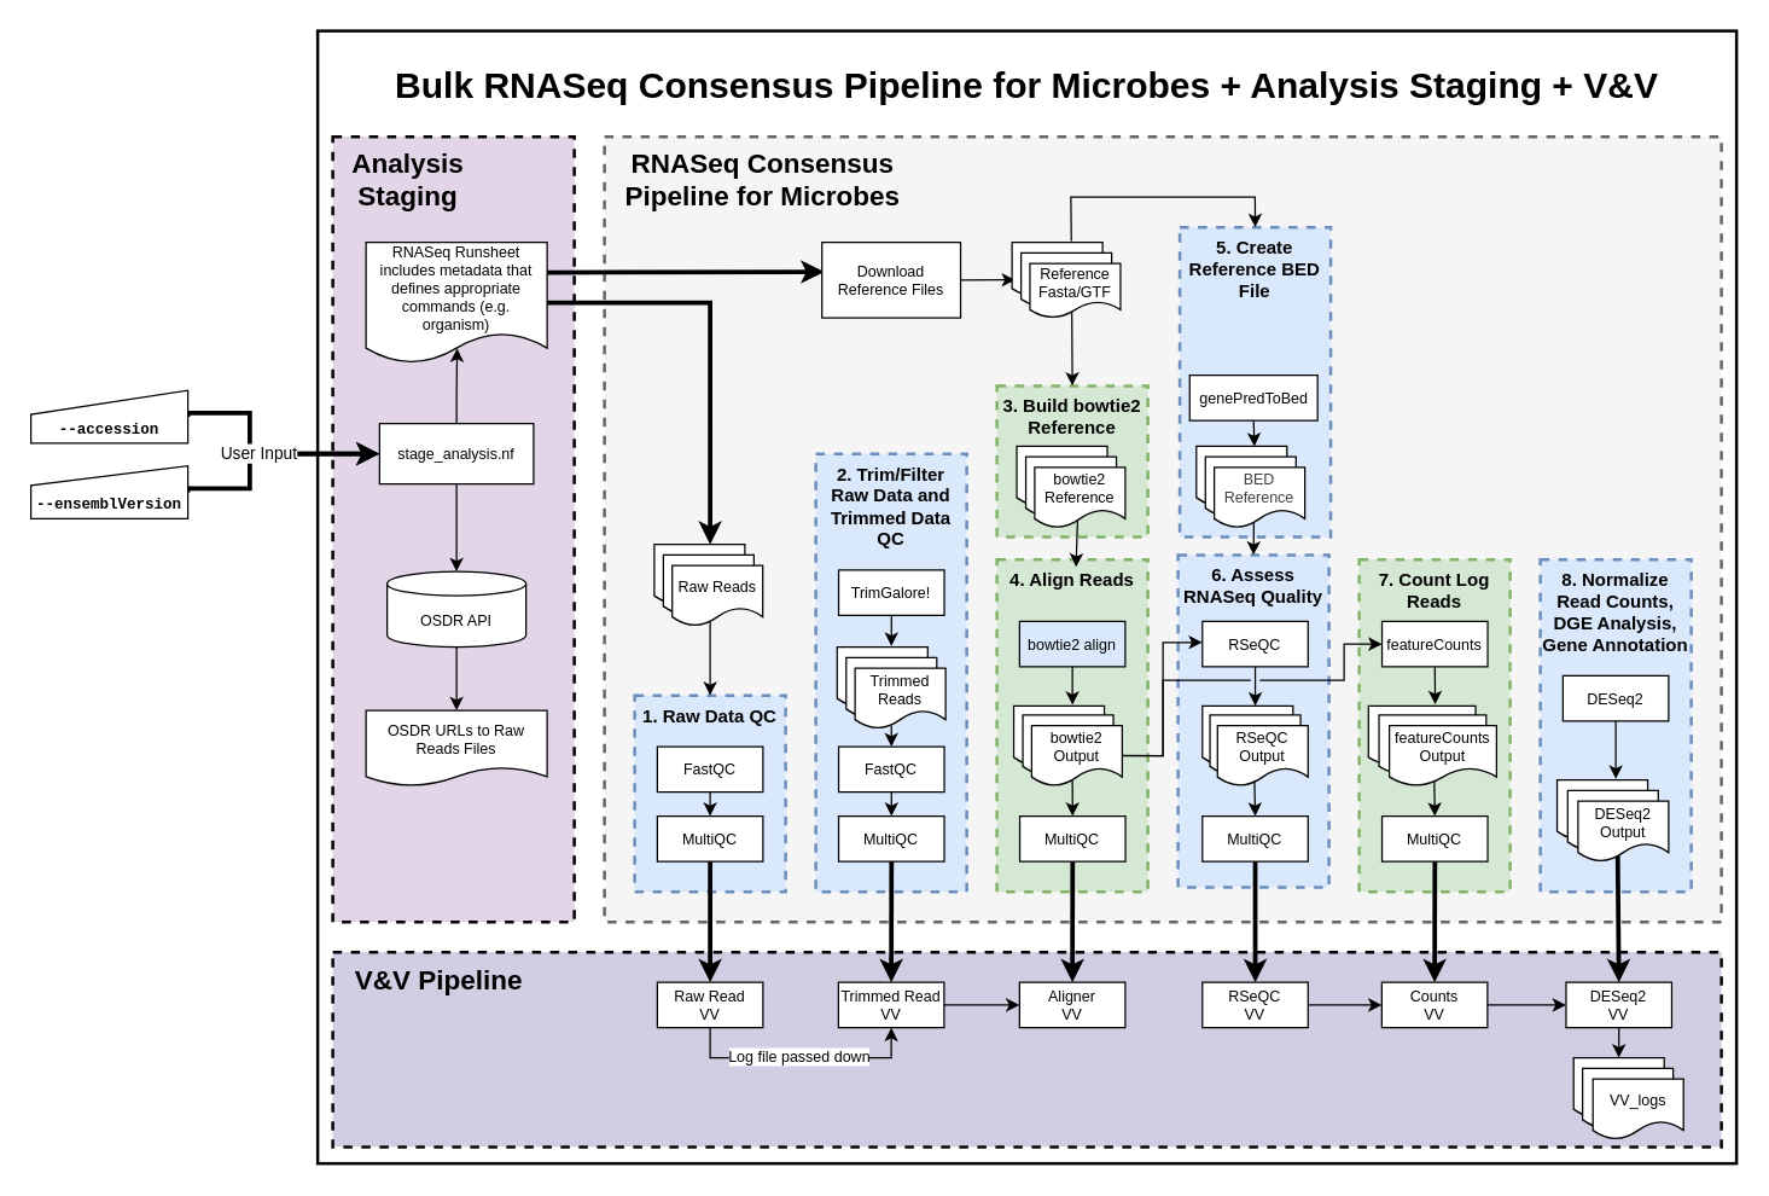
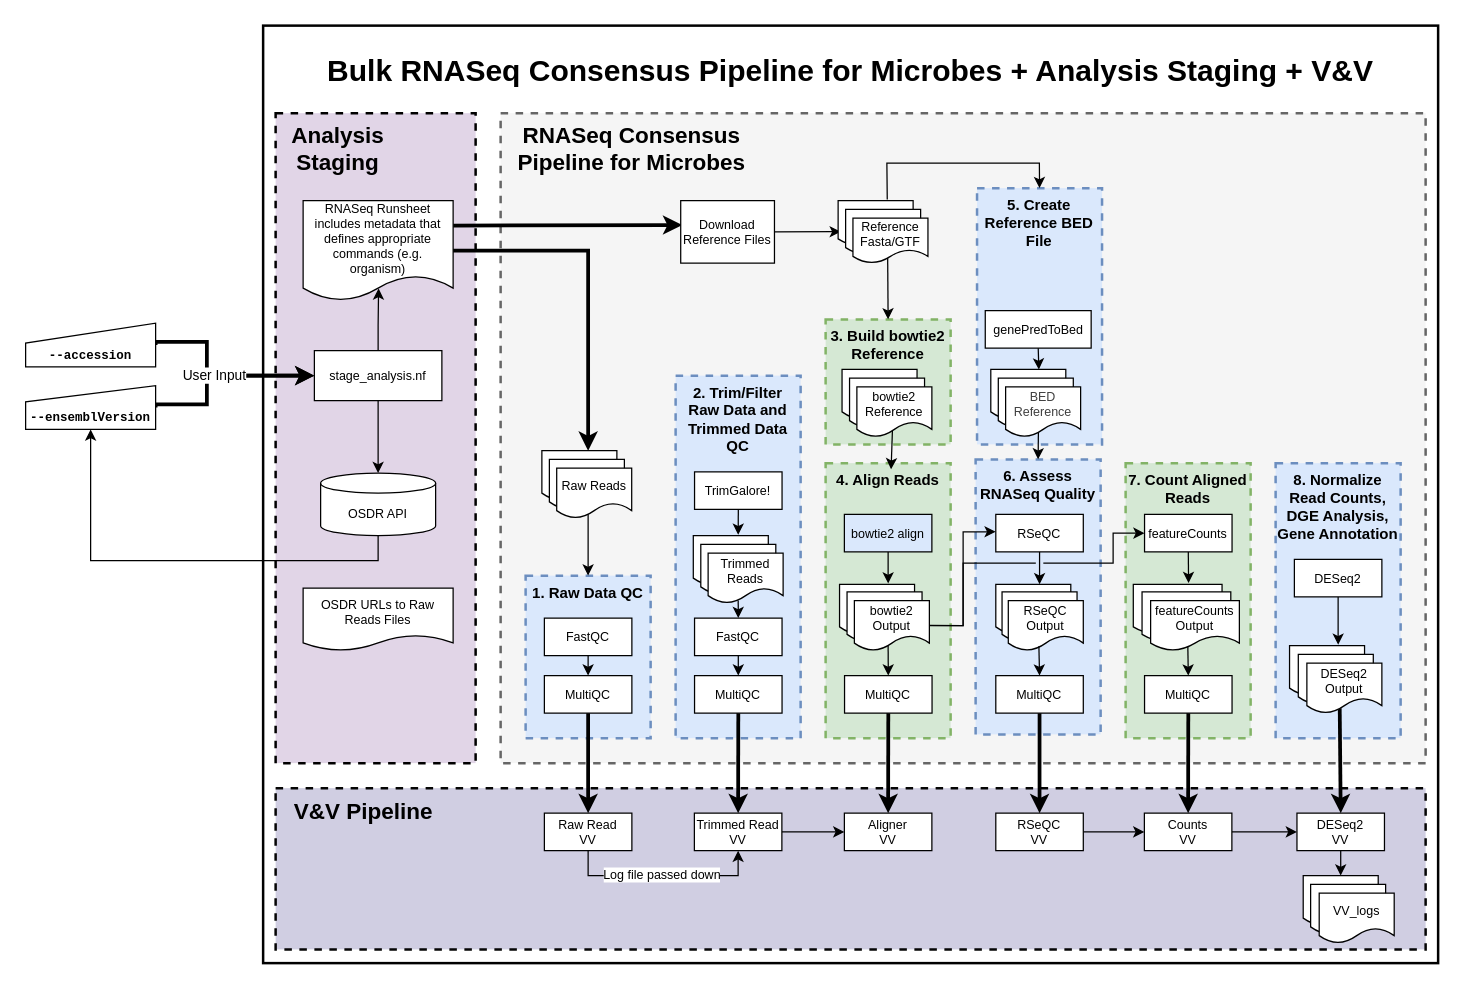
- <mxCell id="70" value="&lt;font&gt;Download Reference Files&lt;/font&gt;" style="rounded=0;whiteSpace=wrap;html=1;fontSize=10;" parent="1" vertex="1"><mxGeometry x="544.07" y="160" width="91.86" height="50" as="geometry" /></mxCell>
+ <mxCell id="70" value="&lt;font&gt;Download Reference Files&lt;/font&gt;" style="rounded=0;whiteSpace=wrap;html=1;fontSize=10;" parent="1" vertex="1"><mxGeometry x="544.07" y="160" width="75" height="50" as="geometry" /></mxCell>
- <mxCell id="56" value="&lt;span style=&quot;color: rgb(0, 0, 0); font-weight: 700;&quot;&gt;7. Count Log Reads&lt;/span&gt;" style="rounded=0;whiteSpace=wrap;html=1;align=center;dashed=1;strokeWidth=2;fillColor=#d5e8d4;strokeColor=#82b366;verticalAlign=top;" parent="1" vertex="1"><mxGeometry x="900" y="370" width="100" height="220" as="geometry" /></mxCell>
+ <mxCell id="56" value="&lt;span style=&quot;color: rgb(0, 0, 0); font-weight: 700;&quot;&gt;7. Count Aligned Reads&lt;/span&gt;" style="rounded=0;whiteSpace=wrap;html=1;align=center;dashed=1;strokeWidth=2;fillColor=#d5e8d4;strokeColor=#82b366;verticalAlign=top;" parent="1" vertex="1"><mxGeometry x="900" y="370" width="100" height="220" as="geometry" /></mxCell>
- <mxCell id="11" style="edgeStyle=orthogonalEdgeStyle;rounded=0;orthogonalLoop=1;jettySize=auto;html=1;exitX=0.5;exitY=1;exitDx=0;exitDy=0;exitPerimeter=0;entryX=0.5;entryY=0;entryDx=0;entryDy=0;" parent="1" source="12" target="13" edge="1"><mxGeometry relative="1" as="geometry" /></mxCell>
+ <mxCell id="11" style="edgeStyle=orthogonalEdgeStyle;rounded=0;orthogonalLoop=1;jettySize=auto;html=1;exitX=0.5;exitY=1;exitDx=0;exitDy=0;exitPerimeter=0;" parent="1" source="12" target="19" edge="1"><mxGeometry relative="1" as="geometry" /></mxCell>
